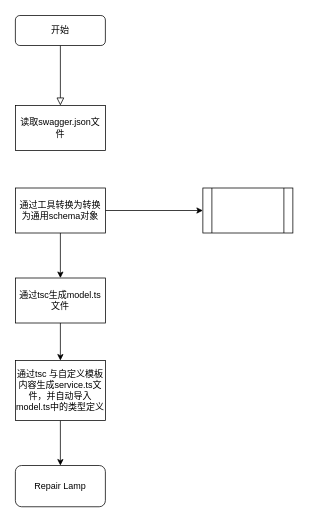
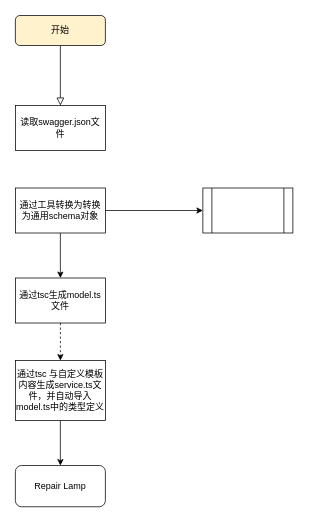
- <mxCell id="3" value="开始" style="rounded=1;whiteSpace=wrap;html=1;fontSize=12;glass=0;strokeWidth=1;shadow=0;" parent="1" vertex="1"><mxGeometry x="20" y="20" width="120" height="40" as="geometry" /></mxCell>
+ <mxCell id="3" value="开始" style="rounded=1;whiteSpace=wrap;html=1;fontSize=12;glass=0;strokeWidth=1;shadow=0;fillColor=#fff2cc;" parent="1" vertex="1"><mxGeometry x="20" y="20" width="120" height="40" as="geometry" /></mxCell>
- <mxCell id="9" value="" style="edgeStyle=orthogonalEdgeStyle;rounded=0;orthogonalLoop=1;jettySize=auto;html=1;" edge="1" parent="1" source="10" target="12"><mxGeometry relative="1" as="geometry" /></mxCell>
+ <mxCell id="9" value="" style="edgeStyle=orthogonalEdgeStyle;rounded=0;orthogonalLoop=1;jettySize=auto;html=1;dashed=1;" edge="1" parent="1" source="10" target="12"><mxGeometry relative="1" as="geometry" /></mxCell>
